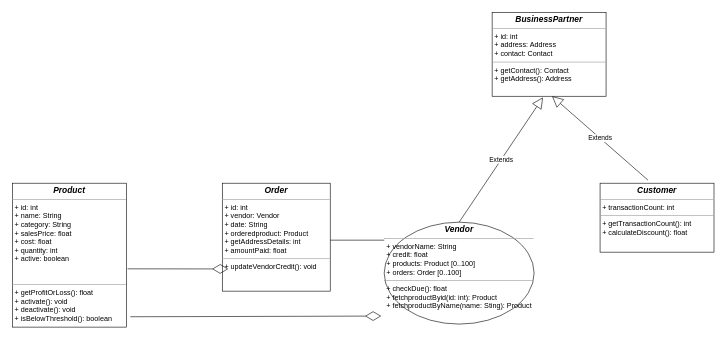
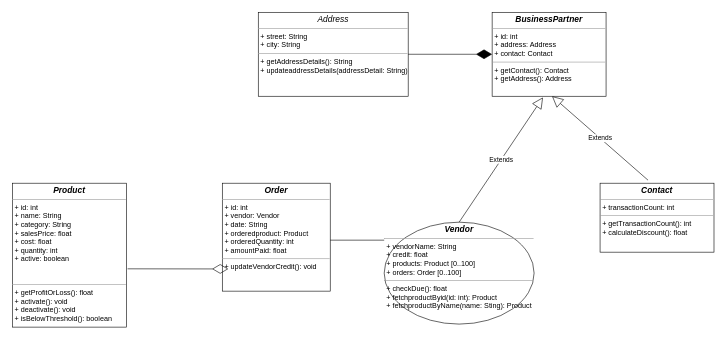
+ <mxCell id="2" value="&lt;h3 style=&quot;margin: 0px ; margin-top: 4px ; text-align: center&quot;&gt;&lt;span style=&quot;font-weight: 400&quot;&gt;&lt;i&gt;Address&lt;/i&gt;&lt;/span&gt;&lt;/h3&gt;&lt;hr size=&quot;1&quot;&gt;&lt;p style=&quot;margin: 0px ; margin-left: 4px&quot;&gt;&lt;span style=&quot;font-weight: normal&quot;&gt;+ street: String&lt;br&gt;+ city: String&lt;/span&gt;&lt;/p&gt;&lt;hr size=&quot;1&quot;&gt;&lt;p style=&quot;margin: 0px ; margin-left: 4px&quot;&gt;&lt;span style=&quot;font-weight: normal&quot;&gt;+ getAddressDetails(): String&lt;br&gt;+ updateaddressDetails(addressDetail: String): void&lt;/span&gt;&lt;/p&gt;" style="verticalAlign=top;align=left;overflow=fill;fontSize=12;fontFamily=Helvetica;html=1;fontStyle=1" parent="1" vertex="1"><mxGeometry x="430" y="20" width="250" height="140" as="geometry" /></mxCell>
+ <mxCell id="8" value="" style="endArrow=diamondThin;endFill=1;endSize=24;html=1;exitX=1;exitY=0.5;exitDx=0;exitDy=0;entryX=0;entryY=0.5;entryDx=0;entryDy=0;rounded=0;" parent="1" source="2" target="3" edge="1"><mxGeometry width="160" relative="1" as="geometry"><mxPoint x="660" y="440" as="sourcePoint" /><mxPoint x="810" y="340" as="targetPoint" /></mxGeometry></mxCell>
- <mxCell id="7" value="&lt;h3 style=&quot;margin: 0px ; margin-top: 4px ; text-align: center&quot;&gt;&lt;i&gt;Customer&lt;/i&gt;&lt;/h3&gt;&lt;hr size=&quot;1&quot;&gt;&lt;p style=&quot;margin: 0px ; margin-left: 4px&quot;&gt;+ transactionCount: int&lt;br&gt;&lt;/p&gt;&lt;hr size=&quot;1&quot;&gt;&lt;p style=&quot;margin: 0px ; margin-left: 4px&quot;&gt;+ getTransactionCount(): int&lt;br&gt;+ calculateDiscount(): float&lt;/p&gt;" style="verticalAlign=top;align=left;overflow=fill;fontSize=12;fontFamily=Helvetica;html=1;" parent="1" vertex="1"><mxGeometry x="1000" y="305" width="190" height="115" as="geometry" /></mxCell>
+ <mxCell id="7" value="&lt;h3 style=&quot;margin: 0px ; margin-top: 4px ; text-align: center&quot;&gt;&lt;i&gt;Contact&lt;/i&gt;&lt;/h3&gt;&lt;hr size=&quot;1&quot;&gt;&lt;p style=&quot;margin: 0px ; margin-left: 4px&quot;&gt;+ transactionCount: int&lt;br&gt;&lt;/p&gt;&lt;hr size=&quot;1&quot;&gt;&lt;p style=&quot;margin: 0px ; margin-left: 4px&quot;&gt;+ getTransactionCount(): int&lt;br&gt;+ calculateDiscount(): float&lt;/p&gt;" style="verticalAlign=top;align=left;overflow=fill;fontSize=12;fontFamily=Helvetica;html=1;" parent="1" vertex="1"><mxGeometry x="1000" y="305" width="190" height="115" as="geometry" /></mxCell>
- <mxCell id="5" value="&lt;h3 style=&quot;margin: 0px ; margin-top: 4px ; text-align: center&quot;&gt;&lt;i&gt;Order&lt;/i&gt;&lt;/h3&gt;&lt;hr size=&quot;1&quot;&gt;&lt;p style=&quot;margin: 0px ; margin-left: 4px&quot;&gt;+ id: int&lt;br&gt;+ vendor: Vendor&lt;/p&gt;&lt;p style=&quot;margin: 0px ; margin-left: 4px&quot;&gt;+ date: String&lt;/p&gt;&lt;p style=&quot;margin: 0px ; margin-left: 4px&quot;&gt;+ orderedproduct: Product&lt;/p&gt;&lt;p style=&quot;margin: 0px ; margin-left: 4px&quot;&gt;+ getAddressDetails: int&lt;/p&gt;&lt;p style=&quot;margin: 0px ; margin-left: 4px&quot;&gt;+ amountPaid: float&lt;/p&gt;&lt;hr size=&quot;1&quot;&gt;&lt;p style=&quot;margin: 0px ; margin-left: 4px&quot;&gt;+ updateVendorCredit(): void&lt;br&gt;&lt;/p&gt;" style="verticalAlign=top;align=left;overflow=fill;fontSize=12;fontFamily=Helvetica;html=1;" parent="1" vertex="1"><mxGeometry x="370" y="305" width="180" height="180" as="geometry" /></mxCell>
+ <mxCell id="5" value="&lt;h3 style=&quot;margin: 0px ; margin-top: 4px ; text-align: center&quot;&gt;&lt;i&gt;Order&lt;/i&gt;&lt;/h3&gt;&lt;hr size=&quot;1&quot;&gt;&lt;p style=&quot;margin: 0px ; margin-left: 4px&quot;&gt;+ id: int&lt;br&gt;+ vendor: Vendor&lt;/p&gt;&lt;p style=&quot;margin: 0px ; margin-left: 4px&quot;&gt;+ date: String&lt;/p&gt;&lt;p style=&quot;margin: 0px ; margin-left: 4px&quot;&gt;+ orderedproduct: Product&lt;/p&gt;&lt;p style=&quot;margin: 0px ; margin-left: 4px&quot;&gt;+ orderedQuantity: int&lt;/p&gt;&lt;p style=&quot;margin: 0px ; margin-left: 4px&quot;&gt;+ amountPaid: float&lt;/p&gt;&lt;hr size=&quot;1&quot;&gt;&lt;p style=&quot;margin: 0px ; margin-left: 4px&quot;&gt;+ updateVendorCredit(): void&lt;br&gt;&lt;/p&gt;" style="verticalAlign=top;align=left;overflow=fill;fontSize=12;fontFamily=Helvetica;html=1;" parent="1" vertex="1"><mxGeometry x="370" y="305" width="180" height="180" as="geometry" /></mxCell>
- <mxCell id="13" value="" style="endArrow=diamondThin;endFill=0;endSize=24;html=1;entryX=-0.02;entryY=0.921;entryDx=0;entryDy=0;entryPerimeter=0;exitX=1.035;exitY=0.928;exitDx=0;exitDy=0;exitPerimeter=0;rounded=0;" edge="1" parent="1" source="4" target="6"><mxGeometry width="160" relative="1" as="geometry"><mxPoint x="520" y="340" as="sourcePoint" /><mxPoint x="680" y="340" as="targetPoint" /><Array as="points"><mxPoint x="500" y="527" /></Array></mxGeometry></mxCell>
